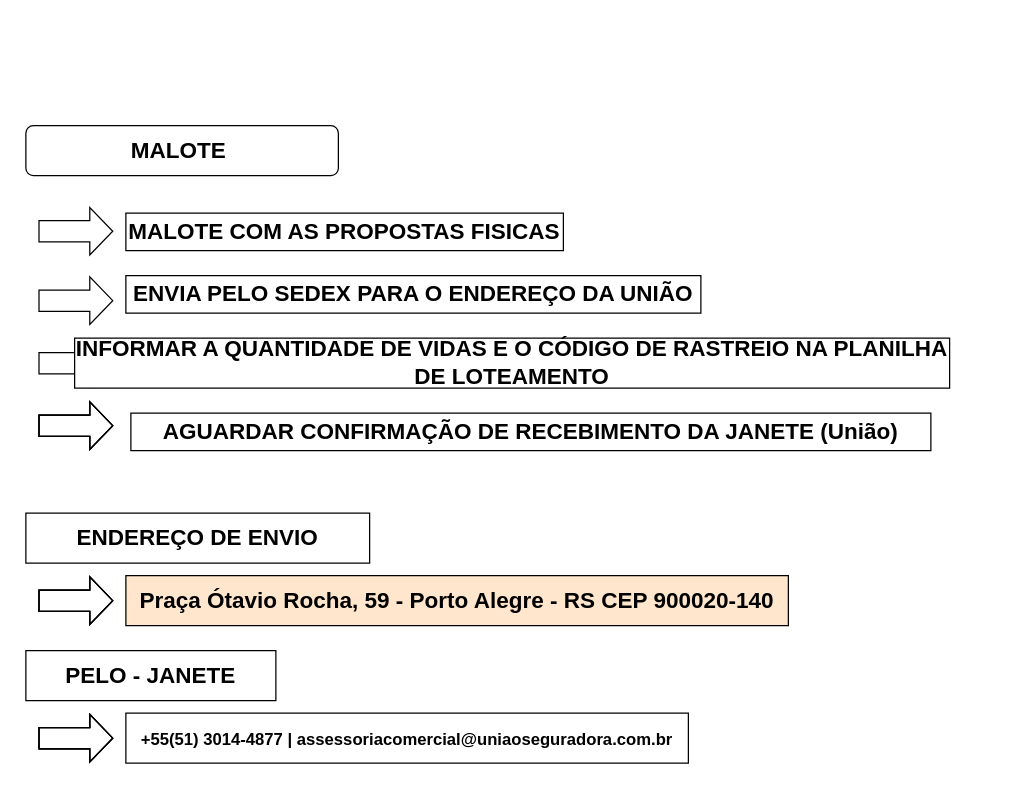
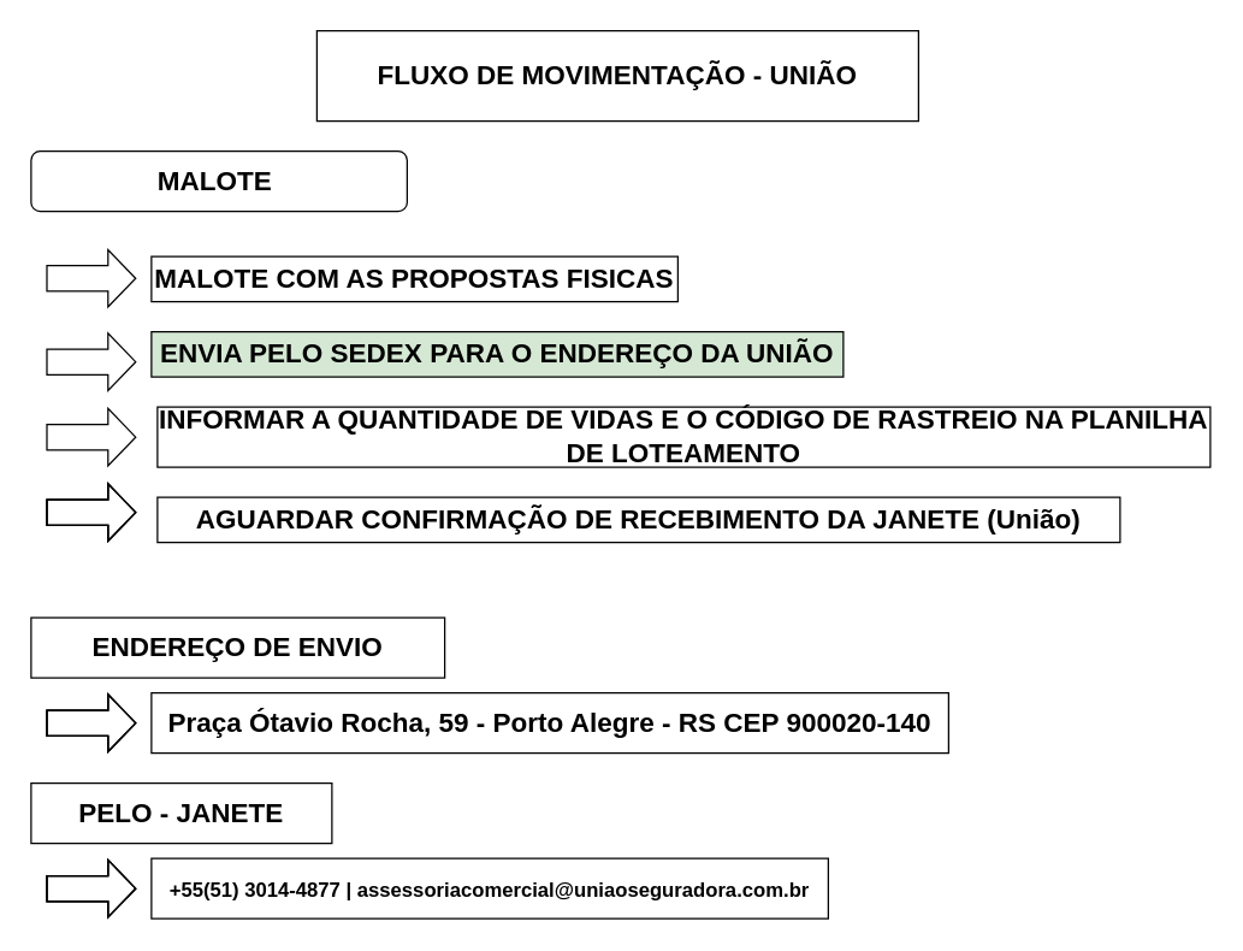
+ <mxCell id="2" value="&lt;b&gt;&lt;font style=&quot;font-size: 18px&quot;&gt;FLUXO DE MOVIMENTAÇÃO - UNIÃO&lt;/font&gt;&lt;/b&gt;" style="rounded=0;whiteSpace=wrap;html=1;" vertex="1" parent="1"><mxGeometry x="210" y="20" width="400" height="60" as="geometry" /></mxCell>
- <mxCell id="11" value="&lt;b&gt;ENVIA PELO SEDEX PARA O ENDEREÇO DA UNIÃO&lt;/b&gt;" style="rounded=0;whiteSpace=wrap;html=1;fontSize=18;" vertex="1" parent="1"><mxGeometry x="100" y="220" width="460" height="30" as="geometry" /></mxCell>
+ <mxCell id="11" value="&lt;b&gt;ENVIA PELO SEDEX PARA O ENDEREÇO DA UNIÃO&lt;/b&gt;" style="rounded=0;whiteSpace=wrap;html=1;fontSize=18;fillColor=#d5e8d4;" vertex="1" parent="1"><mxGeometry x="100" y="220" width="460" height="30" as="geometry" /></mxCell>
- <mxCell id="12" value="&lt;b&gt;INFORMAR A QUANTIDADE DE VIDAS E O CÓDIGO DE RASTREIO NA PLANILHA DE LOTEAMENTO&lt;/b&gt;" style="rounded=0;whiteSpace=wrap;html=1;fontSize=18;" vertex="1" parent="1"><mxGeometry x="59" y="270" width="700" height="40" as="geometry" /></mxCell>
+ <mxCell id="12" value="&lt;b&gt;INFORMAR A QUANTIDADE DE VIDAS E O CÓDIGO DE RASTREIO NA PLANILHA DE LOTEAMENTO&lt;/b&gt;" style="rounded=0;whiteSpace=wrap;html=1;fontSize=18;" vertex="1" parent="1"><mxGeometry x="104" y="270" width="700" height="40" as="geometry" /></mxCell>
- <mxCell id="16" value="Praça Ótavio Rocha, 59 - Porto Alegre - RS CEP 900020-140" style="rounded=0;whiteSpace=wrap;html=1;fontSize=18;fontStyle=1;fontFamily=Helvetica;fillColor=#ffe6cc;" vertex="1" parent="1"><mxGeometry x="100" y="460" width="530" height="40" as="geometry" /></mxCell>
+ <mxCell id="16" value="Praça Ótavio Rocha, 59 - Porto Alegre - RS CEP 900020-140" style="rounded=0;whiteSpace=wrap;html=1;fontSize=18;fontStyle=1;fontFamily=Helvetica;" vertex="1" parent="1"><mxGeometry x="100" y="460" width="530" height="40" as="geometry" /></mxCell>
